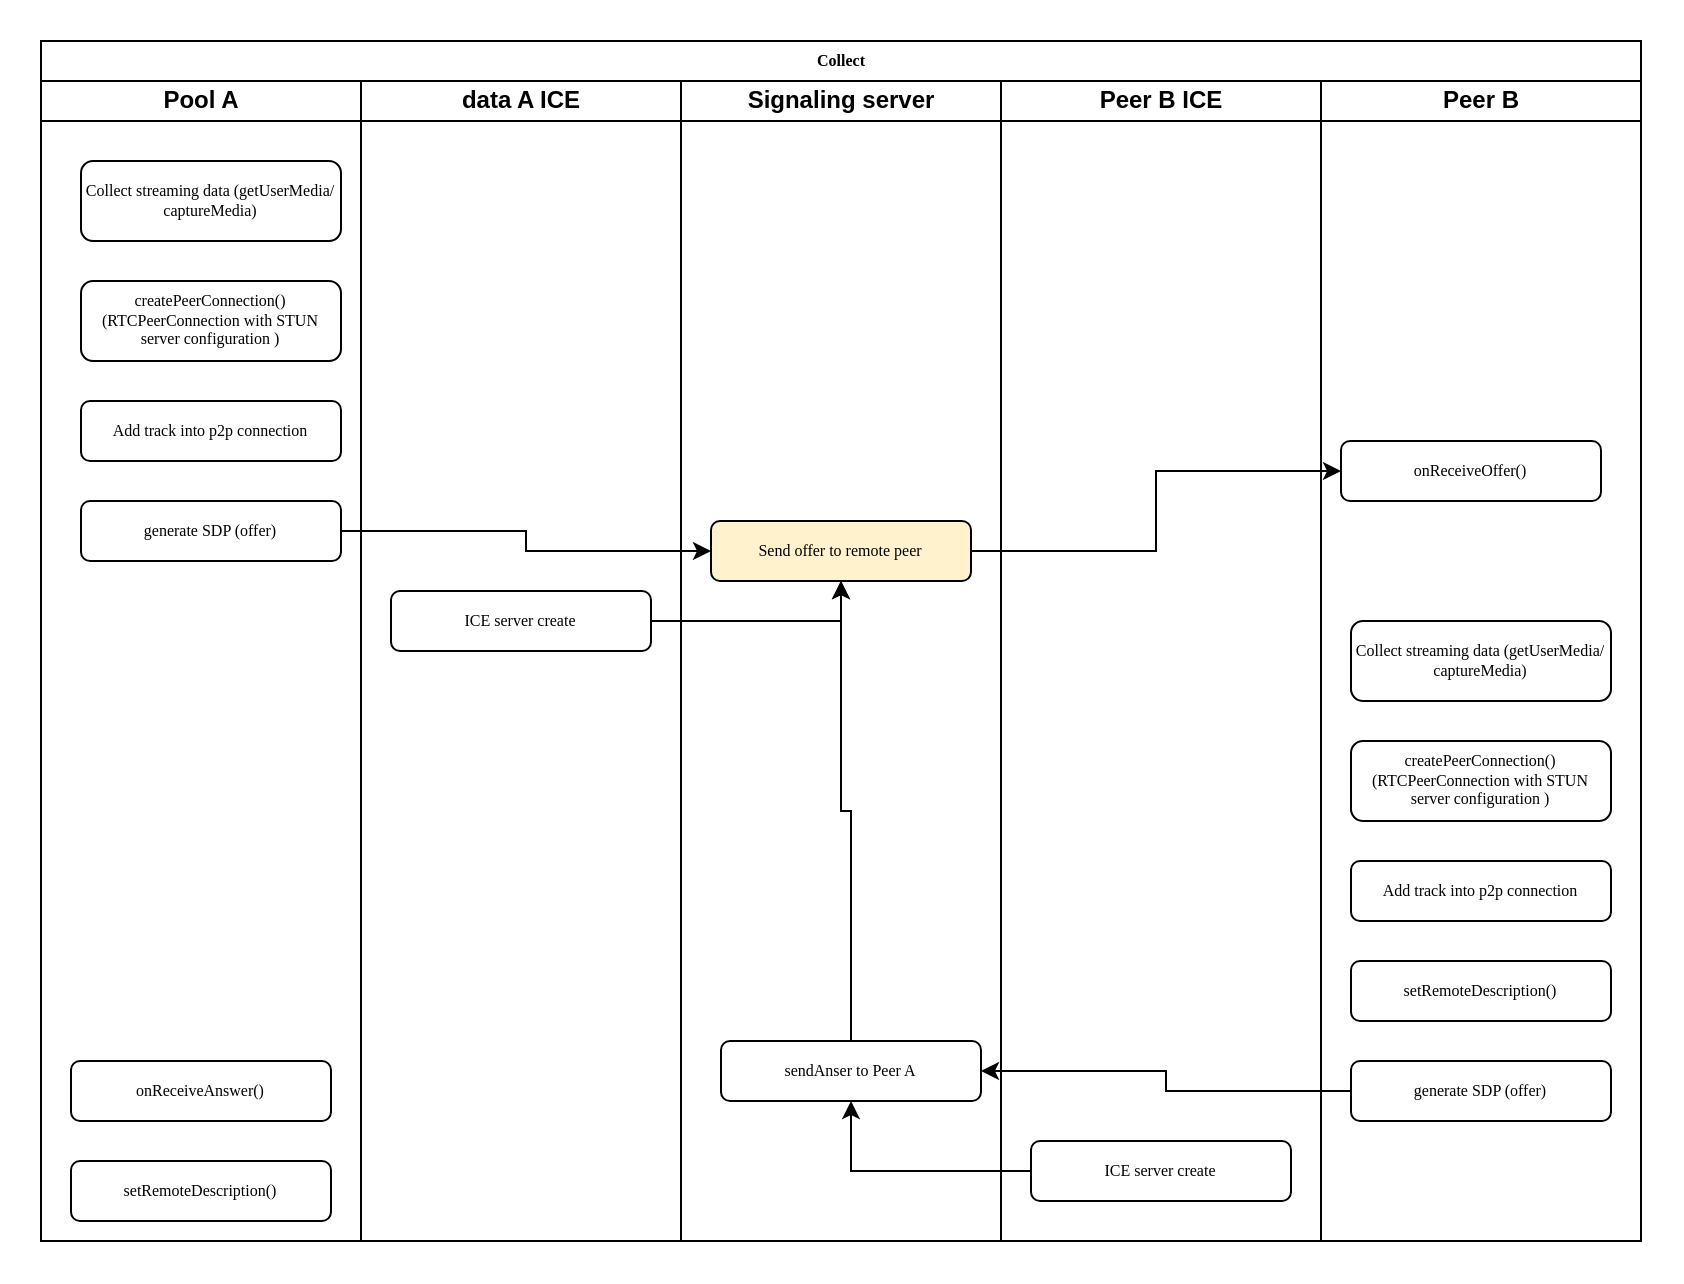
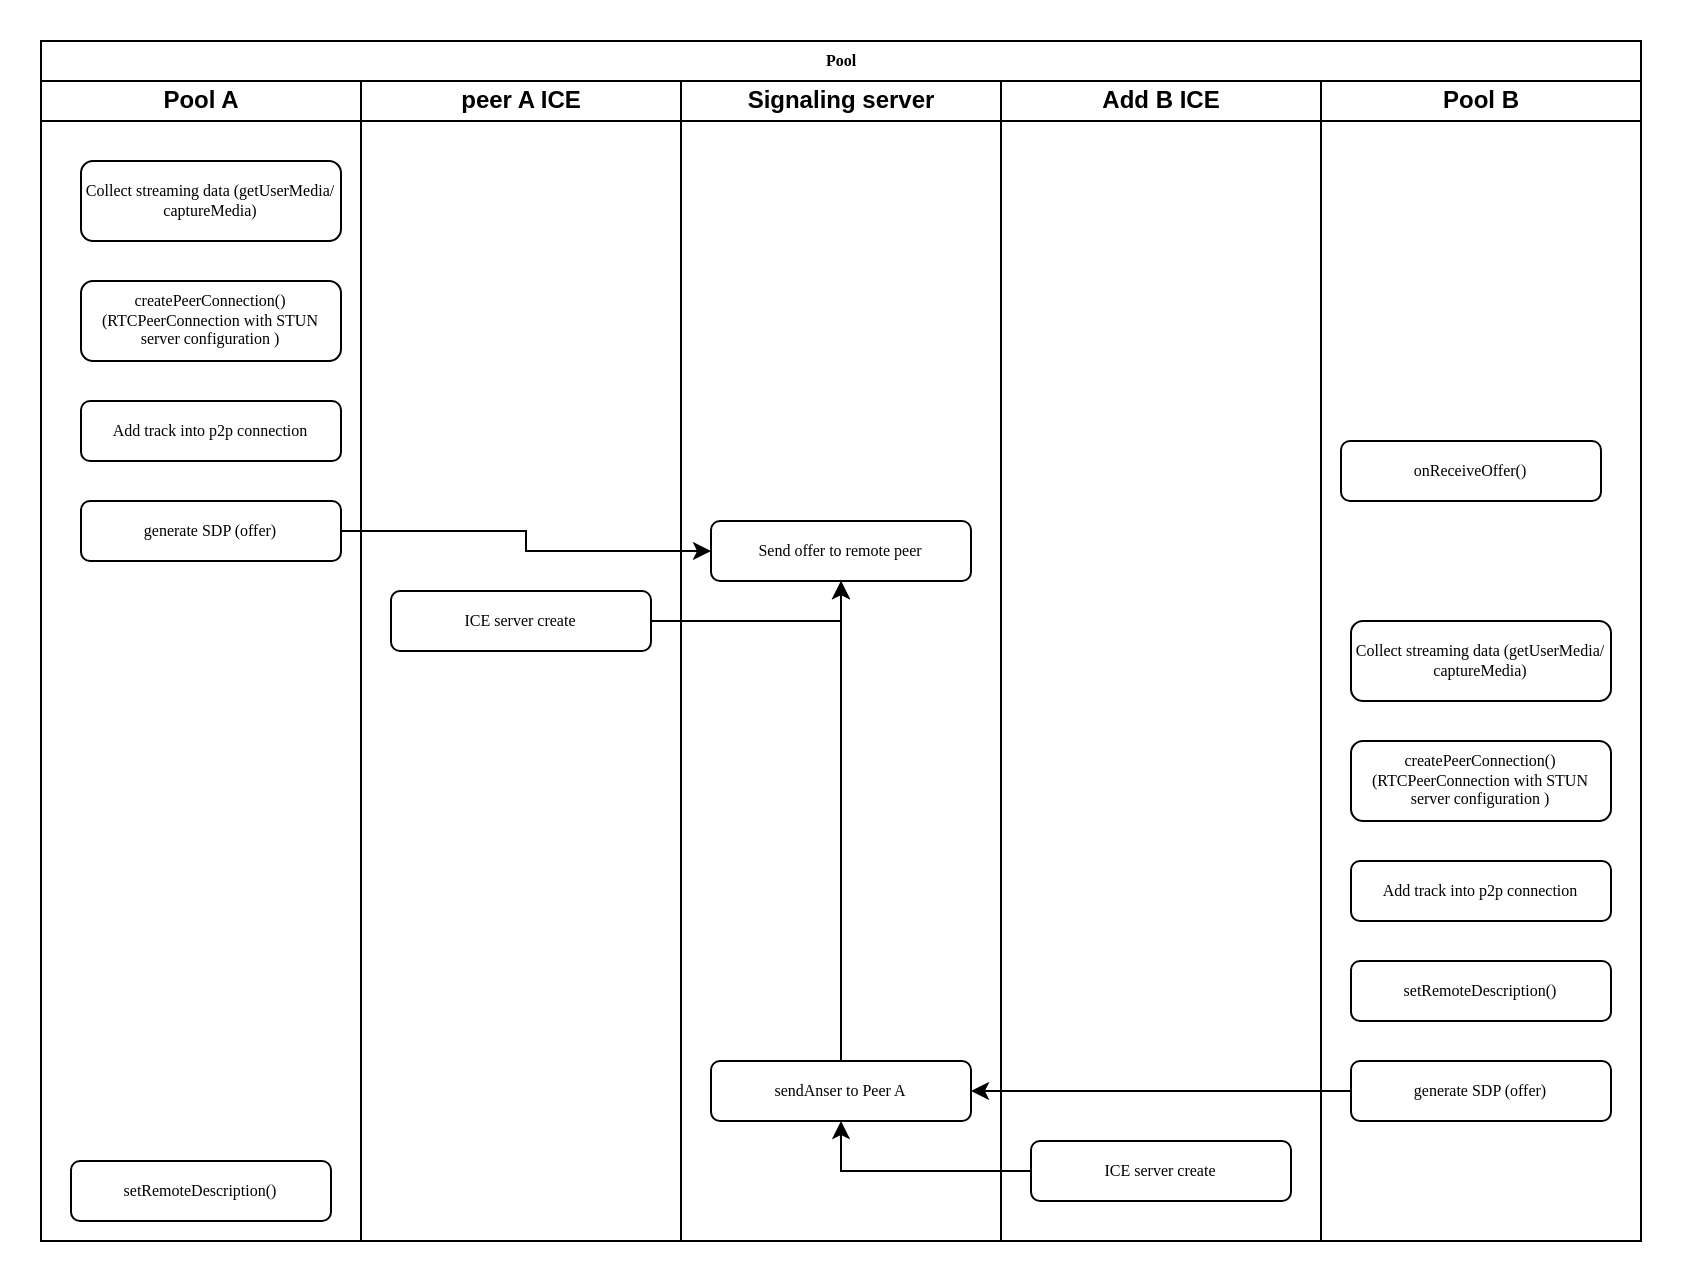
- <mxCell id="2" value="Collect" style="swimlane;html=1;childLayout=stackLayout;startSize=20;rounded=0;shadow=0;labelBackgroundColor=none;strokeWidth=1;fontFamily=Verdana;fontSize=8;align=center;" parent="1" vertex="1"><mxGeometry x="20" y="20" width="800" height="600" as="geometry" /></mxCell>
+ <mxCell id="2" value="Pool" style="swimlane;html=1;childLayout=stackLayout;startSize=20;rounded=0;shadow=0;labelBackgroundColor=none;strokeWidth=1;fontFamily=Verdana;fontSize=8;align=center;" parent="1" vertex="1"><mxGeometry x="20" y="20" width="800" height="600" as="geometry" /></mxCell>
- <mxCell id="10" value="data A ICE" style="swimlane;html=1;startSize=20;" parent="2" vertex="1"><mxGeometry x="160" y="20" width="160" height="580" as="geometry" /></mxCell>
+ <mxCell id="10" value="peer A ICE" style="swimlane;html=1;startSize=20;" parent="2" vertex="1"><mxGeometry x="160" y="20" width="160" height="580" as="geometry" /></mxCell>
- <mxCell id="15" value="Peer B ICE" style="swimlane;html=1;startSize=20;" parent="2" vertex="1"><mxGeometry x="480" y="20" width="160" height="580" as="geometry" /></mxCell>
+ <mxCell id="15" value="Add B ICE" style="swimlane;html=1;startSize=20;" parent="2" vertex="1"><mxGeometry x="480" y="20" width="160" height="580" as="geometry" /></mxCell>
- <mxCell id="17" value="Peer B" style="swimlane;html=1;startSize=20;" parent="2" vertex="1"><mxGeometry x="640" y="20" width="160" height="580" as="geometry" /></mxCell>
+ <mxCell id="17" value="Pool B" style="swimlane;html=1;startSize=20;" parent="2" vertex="1"><mxGeometry x="640" y="20" width="160" height="580" as="geometry" /></mxCell>
- <mxCell id="26" style="edgeStyle=orthogonalEdgeStyle;rounded=0;orthogonalLoop=1;jettySize=auto;html=1;entryX=0;entryY=0.5;entryDx=0;entryDy=0;" parent="2" source="13" target="18" edge="1"><mxGeometry relative="1" as="geometry" /></mxCell>
- <mxCell id="13" value="Send offer to remote peer" style="rounded=1;whiteSpace=wrap;html=1;shadow=0;labelBackgroundColor=none;strokeWidth=1;fontFamily=Verdana;fontSize=8;align=center;fillColor=#fff2cc;" parent="12" vertex="1"><mxGeometry x="15" y="220" width="130" height="30" as="geometry" /></mxCell>
+ <mxCell id="13" value="Send offer to remote peer" style="rounded=1;whiteSpace=wrap;html=1;shadow=0;labelBackgroundColor=none;strokeWidth=1;fontFamily=Verdana;fontSize=8;align=center;" parent="12" vertex="1"><mxGeometry x="15" y="220" width="130" height="30" as="geometry" /></mxCell>
- <mxCell id="14" value="sendAnser to Peer A" style="rounded=1;whiteSpace=wrap;html=1;shadow=0;labelBackgroundColor=none;strokeWidth=1;fontFamily=Verdana;fontSize=8;align=center;" parent="12" vertex="1"><mxGeometry x="20" y="480" width="130" height="30" as="geometry" /></mxCell>
+ <mxCell id="14" value="sendAnser to Peer A" style="rounded=1;whiteSpace=wrap;html=1;shadow=0;labelBackgroundColor=none;strokeWidth=1;fontFamily=Verdana;fontSize=8;align=center;" parent="12" vertex="1"><mxGeometry x="15" y="490" width="130" height="30" as="geometry" /></mxCell>
- <mxCell id="8" value="onReceiveAnswer()" style="rounded=1;whiteSpace=wrap;html=1;shadow=0;labelBackgroundColor=none;strokeWidth=1;fontFamily=Verdana;fontSize=8;align=center;" parent="3" vertex="1"><mxGeometry x="15" y="490" width="130" height="30" as="geometry" /></mxCell>
